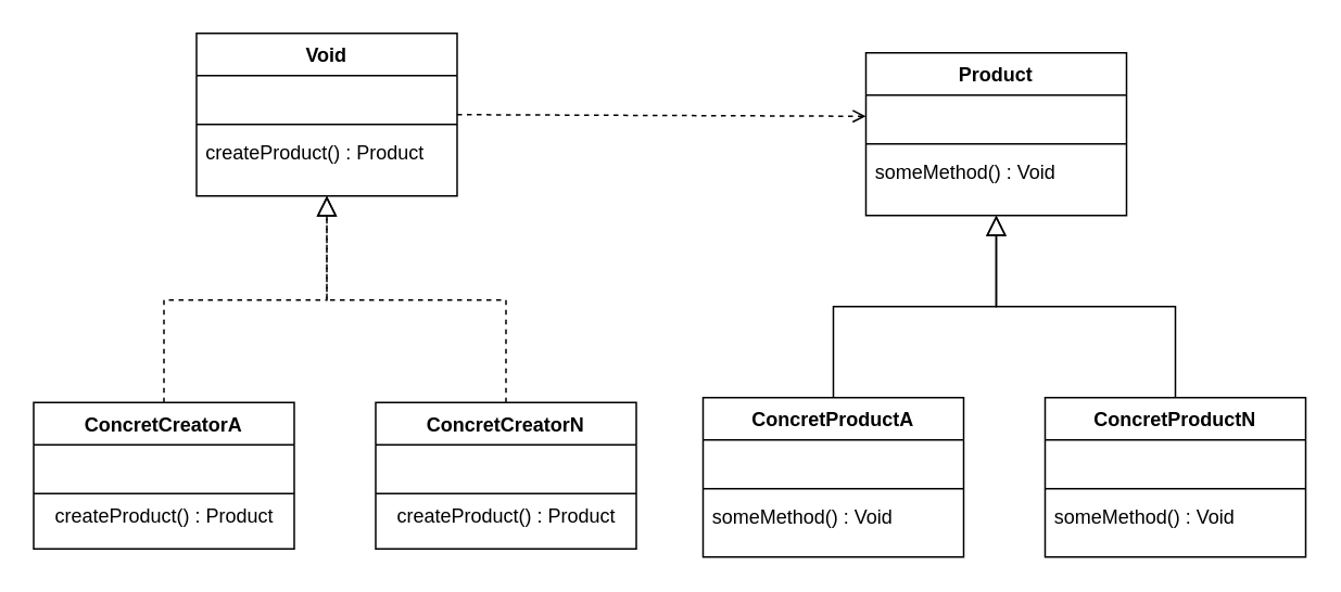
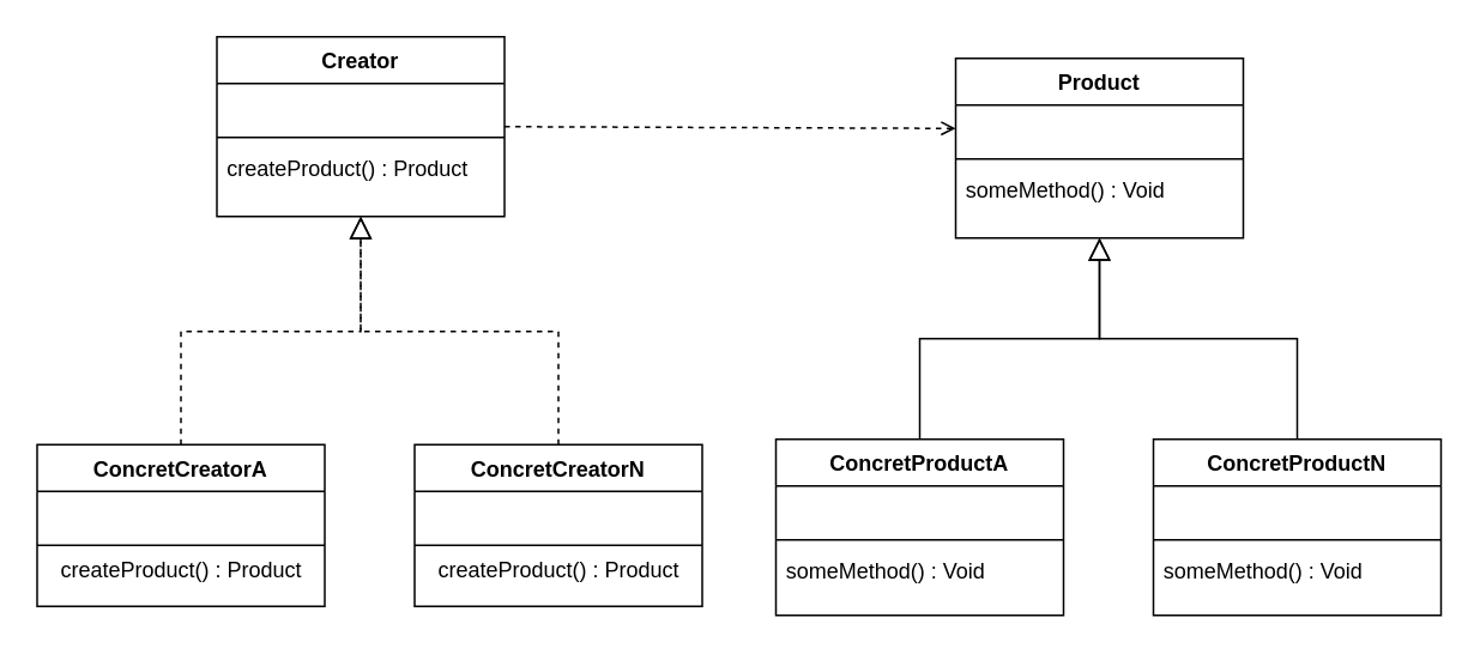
- <mxCell id="2" value="Void" style="swimlane;fontStyle=1;align=center;verticalAlign=top;childLayout=stackLayout;horizontal=1;startSize=26;horizontalStack=0;resizeParent=1;resizeLast=0;collapsible=1;marginBottom=0;rounded=0;shadow=0;strokeWidth=1;" vertex="1" parent="1"><mxGeometry x="120" y="20" width="160" height="100" as="geometry"><mxRectangle x="230" y="140" width="160" height="26" as="alternateBounds" /></mxGeometry></mxCell>
+ <mxCell id="2" value="Creator" style="swimlane;fontStyle=1;align=center;verticalAlign=top;childLayout=stackLayout;horizontal=1;startSize=26;horizontalStack=0;resizeParent=1;resizeLast=0;collapsible=1;marginBottom=0;rounded=0;shadow=0;strokeWidth=1;" vertex="1" parent="1"><mxGeometry x="120" y="20" width="160" height="100" as="geometry"><mxRectangle x="230" y="140" width="160" height="26" as="alternateBounds" /></mxGeometry></mxCell>
